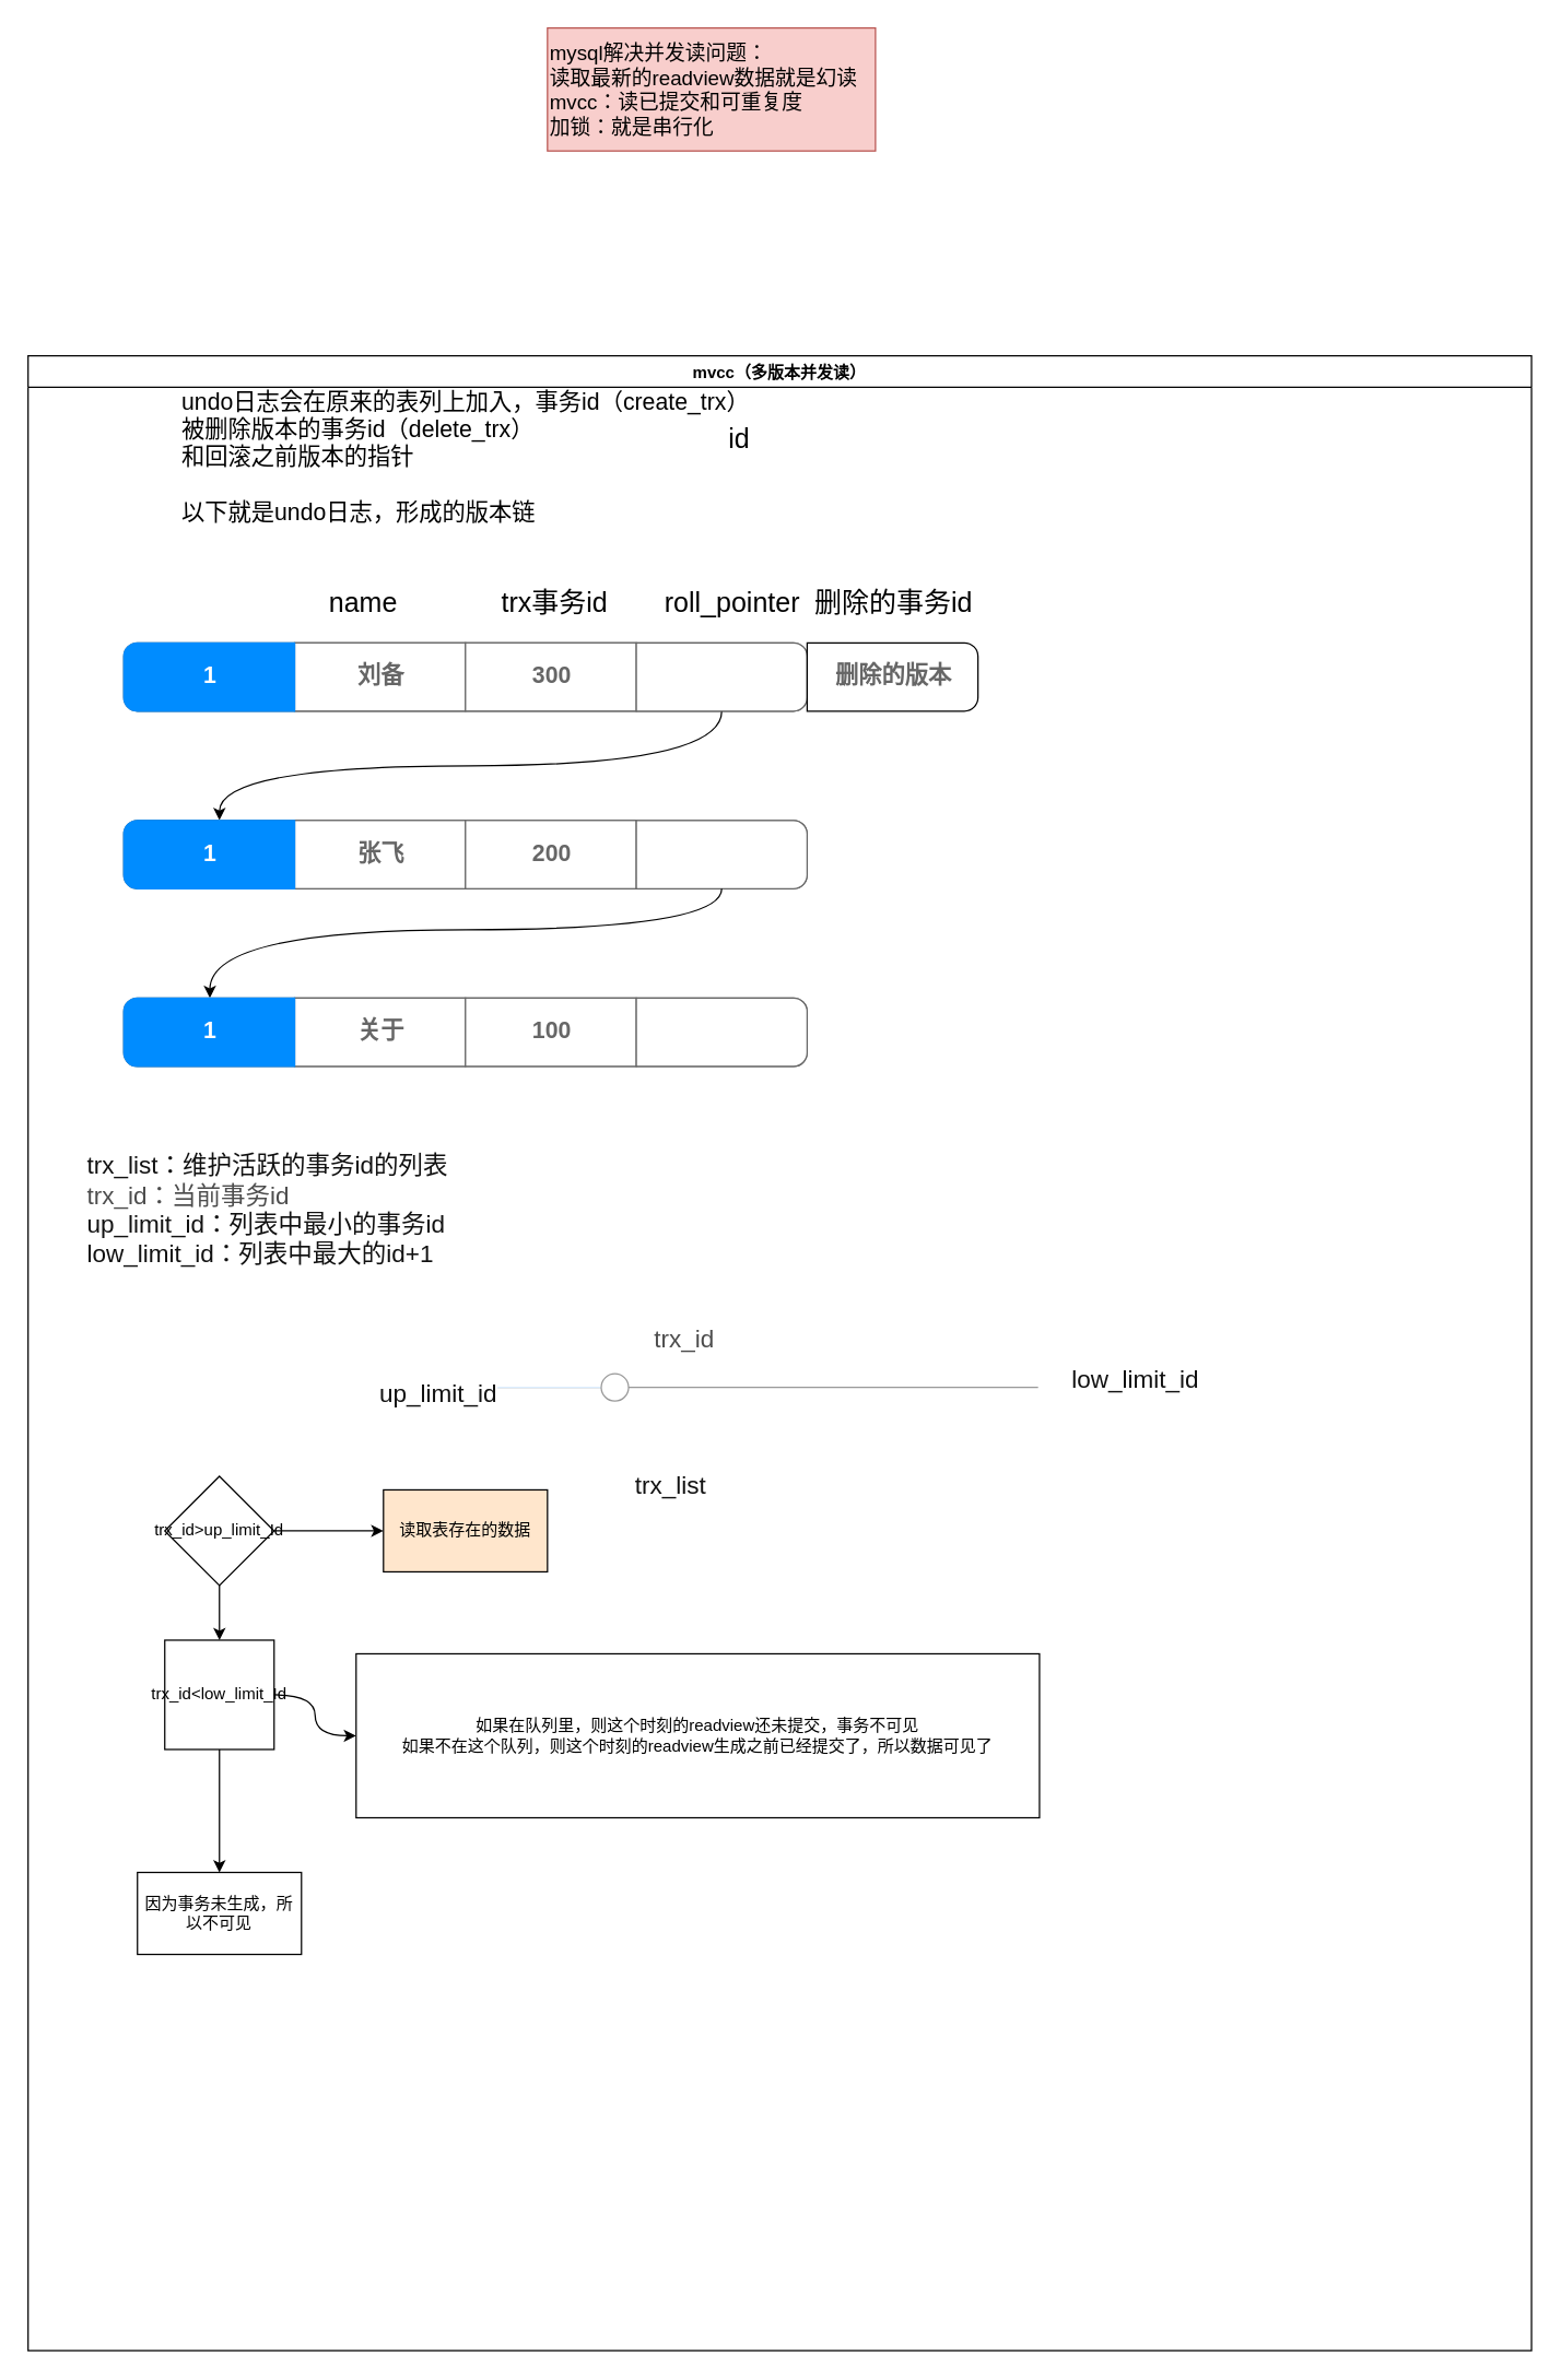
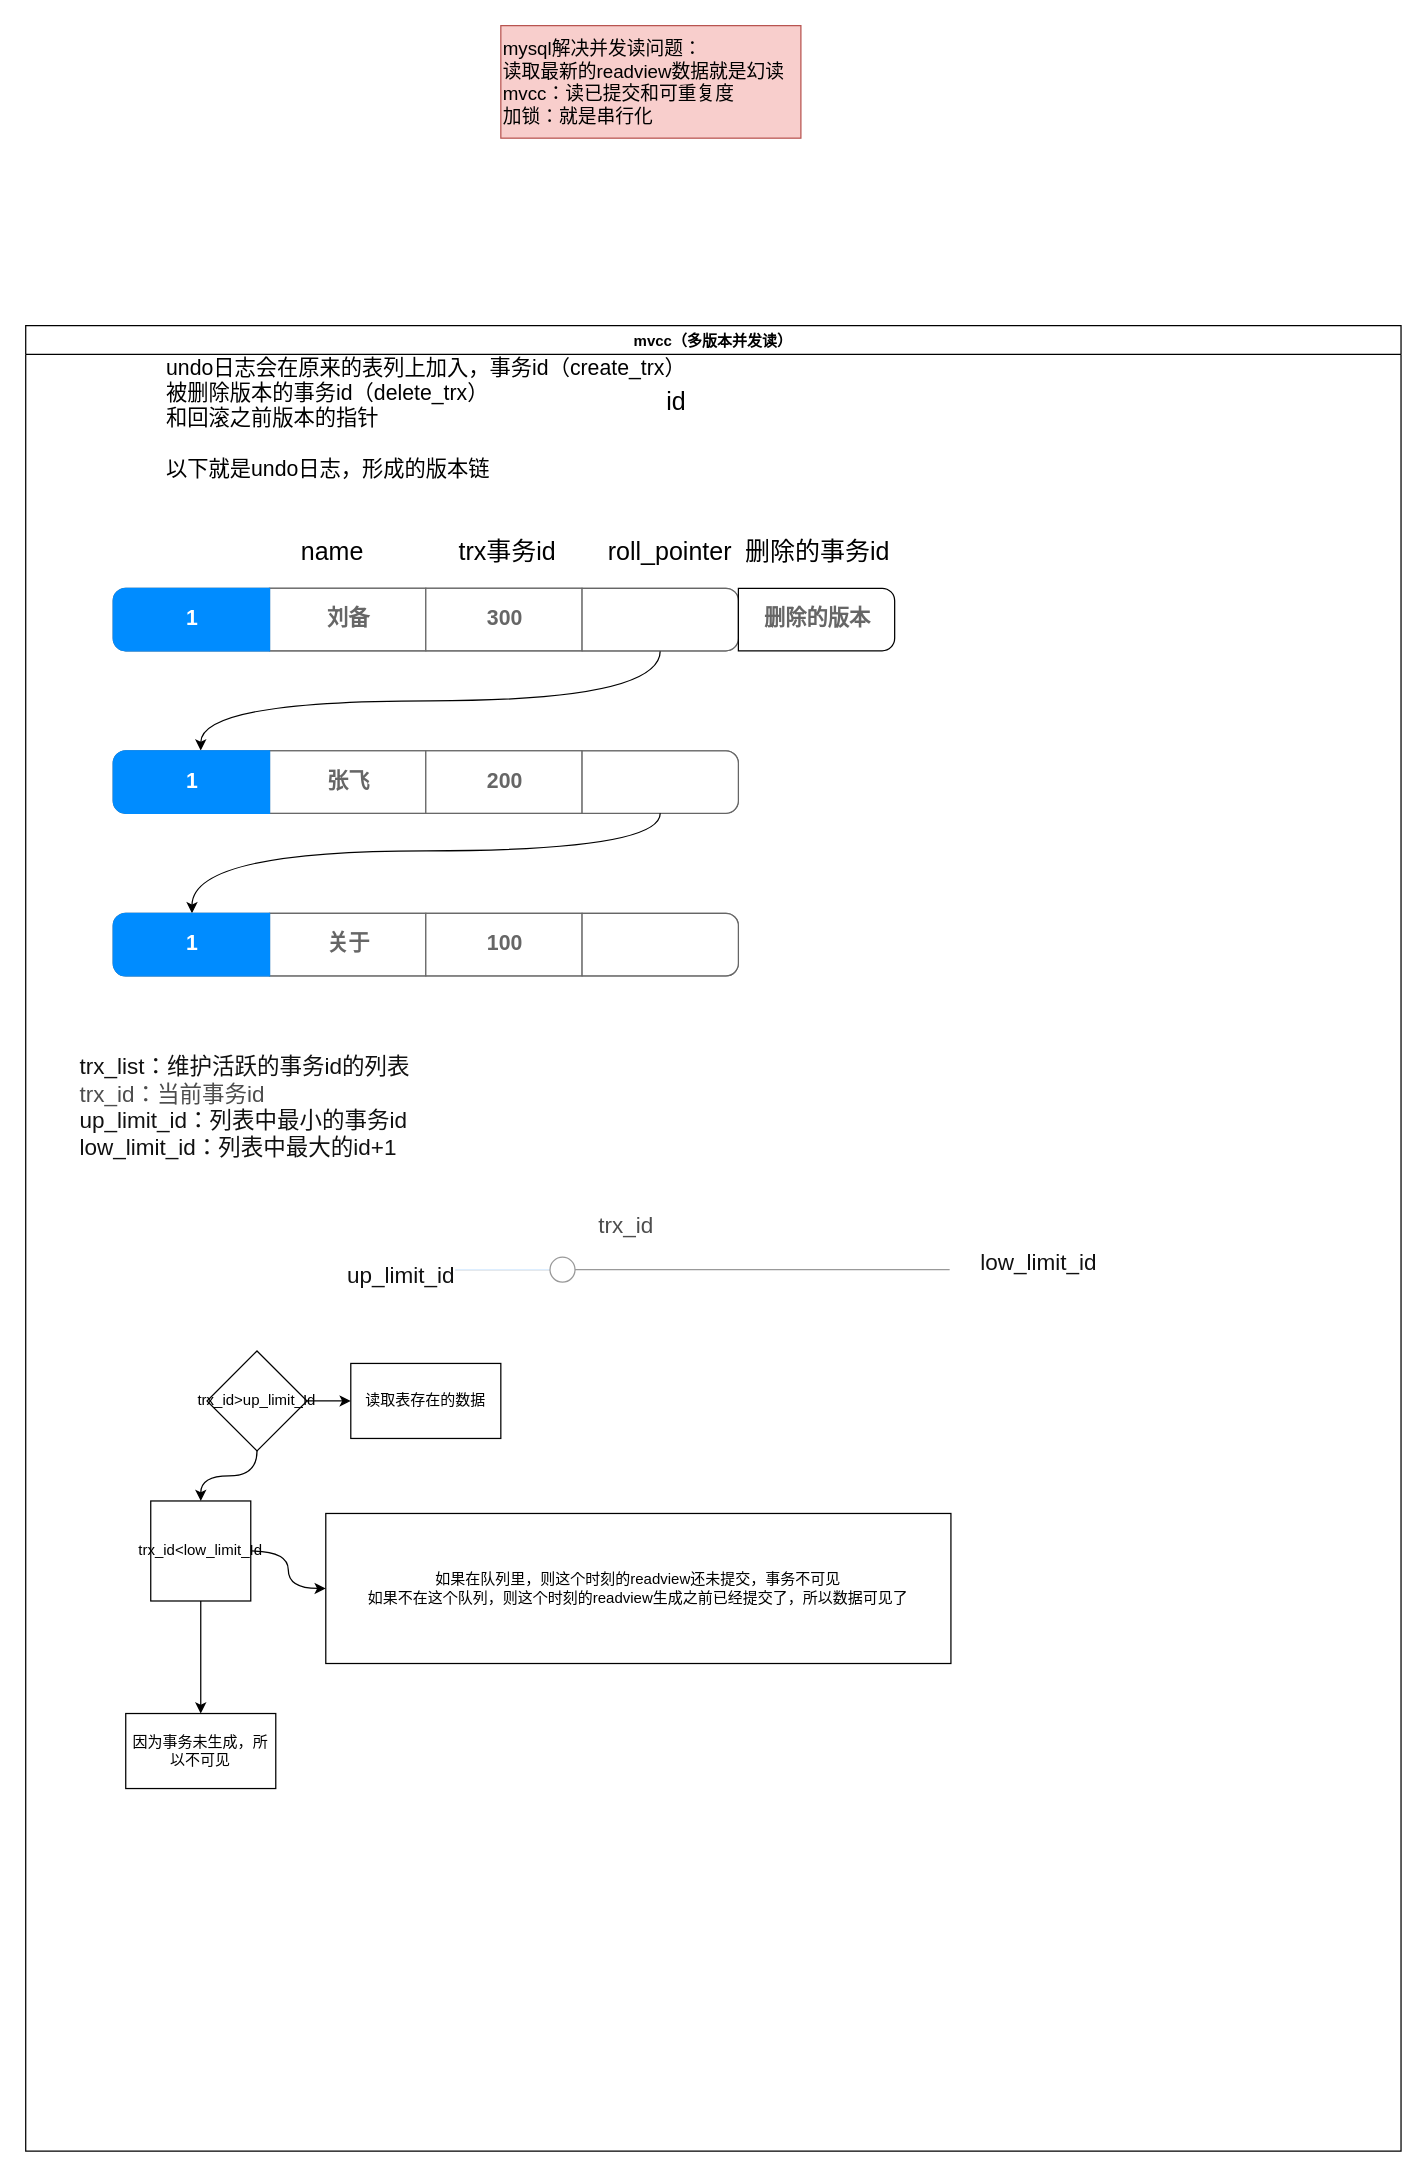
- <mxCell id="28" value="&lt;br&gt;&lt;span style=&quot;color: rgb(17 , 17 , 17) ; font-family: &amp;#34;verdana&amp;#34; , &amp;#34;arial&amp;#34; , &amp;#34;helvetica&amp;#34; , sans-serif ; font-size: 18px ; text-align: left ; background-color: rgb(255 , 255 , 255)&quot;&gt;trx_list&lt;/span&gt;" style="text;html=1;align=center;verticalAlign=middle;resizable=0;points=[];autosize=1;" vertex="1" parent="2"><mxGeometry x="430" y="800" width="80" height="40" as="geometry" /></mxCell>
- <mxCell id="29" value="trx_id&amp;gt;up_limit_Id" style="rhombus;whiteSpace=wrap;html=1;" vertex="1" parent="2"><mxGeometry x="100" y="820" width="80" height="80" as="geometry" /></mxCell>
+ <mxCell id="29" value="trx_id&amp;gt;up_limit_Id" style="rhombus;whiteSpace=wrap;html=1;" vertex="1" parent="2"><mxGeometry x="145" y="820" width="80" height="80" as="geometry" /></mxCell>
- <mxCell id="37" value="读取表存在的数据" style="whiteSpace=wrap;html=1;fillColor=#ffe6cc;" vertex="1" parent="1"><mxGeometry x="280" y="1090" width="120" height="60" as="geometry" /></mxCell>
+ <mxCell id="37" value="读取表存在的数据" style="whiteSpace=wrap;html=1;" vertex="1" parent="1"><mxGeometry x="280" y="1090" width="120" height="60" as="geometry" /></mxCell>
